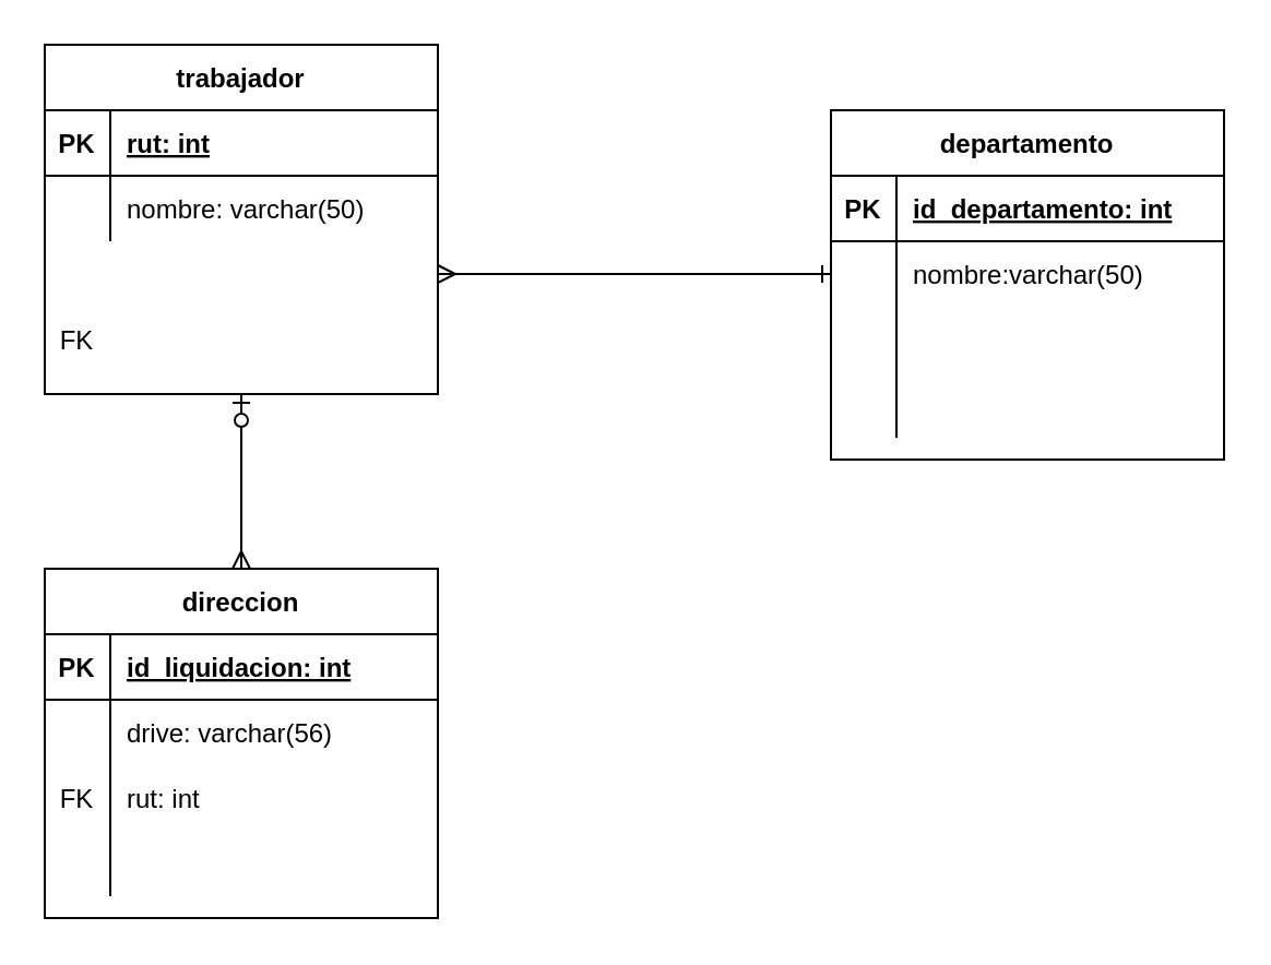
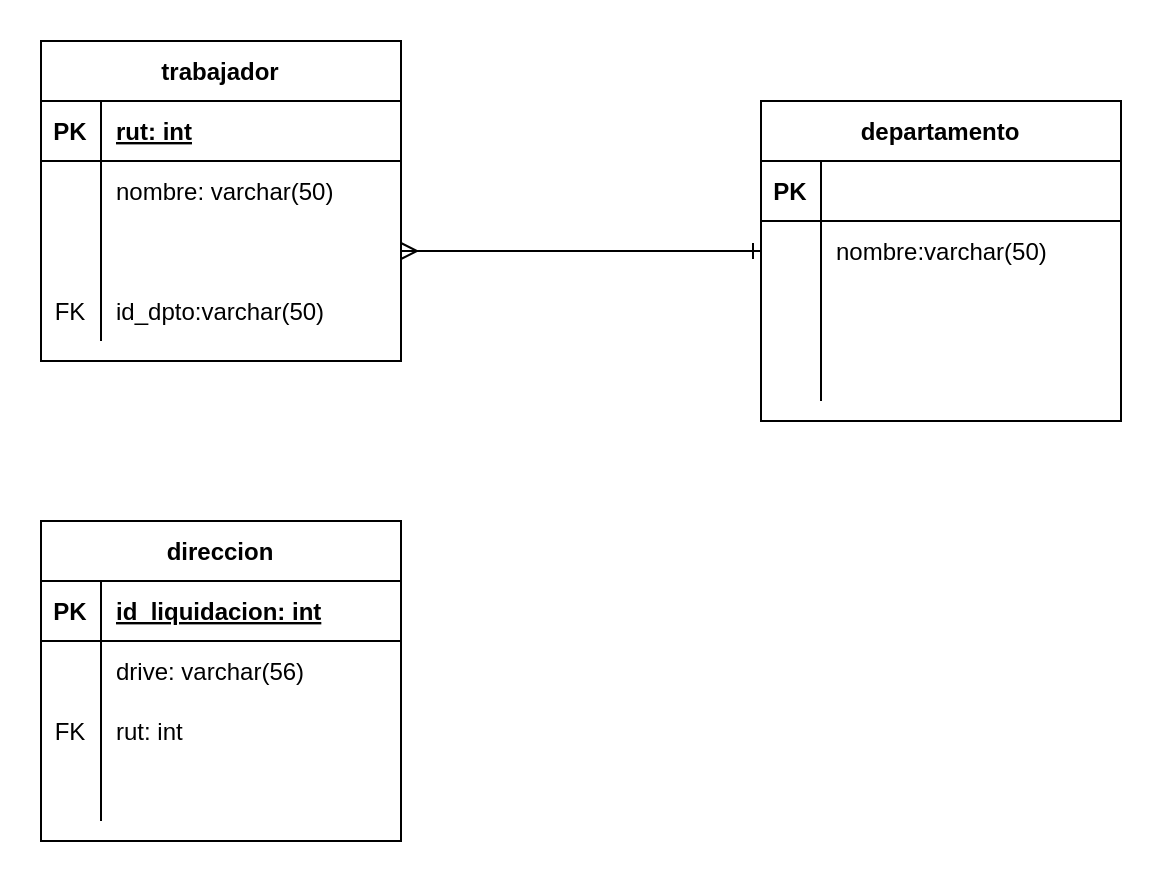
- <mxCell id="30" value="id_departamento: int" style="shape=partialRectangle;connectable=0;fillColor=none;top=0;left=0;bottom=0;right=0;align=left;spacingLeft=6;fontStyle=5;overflow=hidden;" vertex="1" parent="28"><mxGeometry x="30" width="150" height="30" as="geometry" /></mxCell>
+ <mxCell id="13" value="id_dpto:varchar(50)" style="shape=partialRectangle;connectable=0;fillColor=none;top=0;left=0;bottom=0;right=0;align=left;spacingLeft=6;overflow=hidden;" vertex="1" parent="11"><mxGeometry x="30" width="150" height="30" as="geometry" /></mxCell>
- <mxCell id="41" style="edgeStyle=orthogonalEdgeStyle;rounded=0;orthogonalLoop=1;jettySize=auto;html=1;exitX=0.5;exitY=1;exitDx=0;exitDy=0;entryX=0.5;entryY=0;entryDx=0;entryDy=0;endArrow=ERmany;endFill=0;startArrow=ERzeroToOne;startFill=1;" edge="1" parent="1" source="2" target="14"><mxGeometry relative="1" as="geometry"><mxPoint x="130" y="194" as="sourcePoint" /><mxPoint x="230" y="164" as="targetPoint" /></mxGeometry></mxCell>
